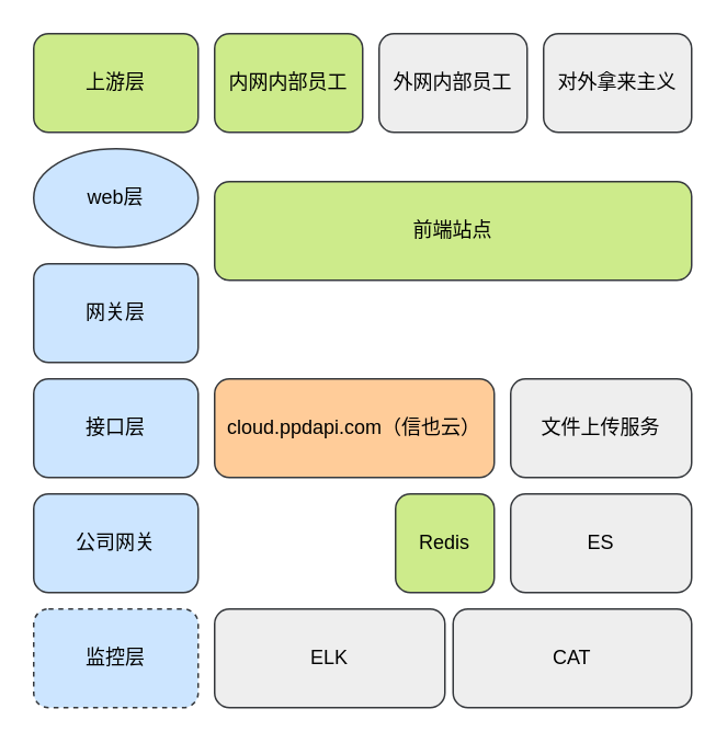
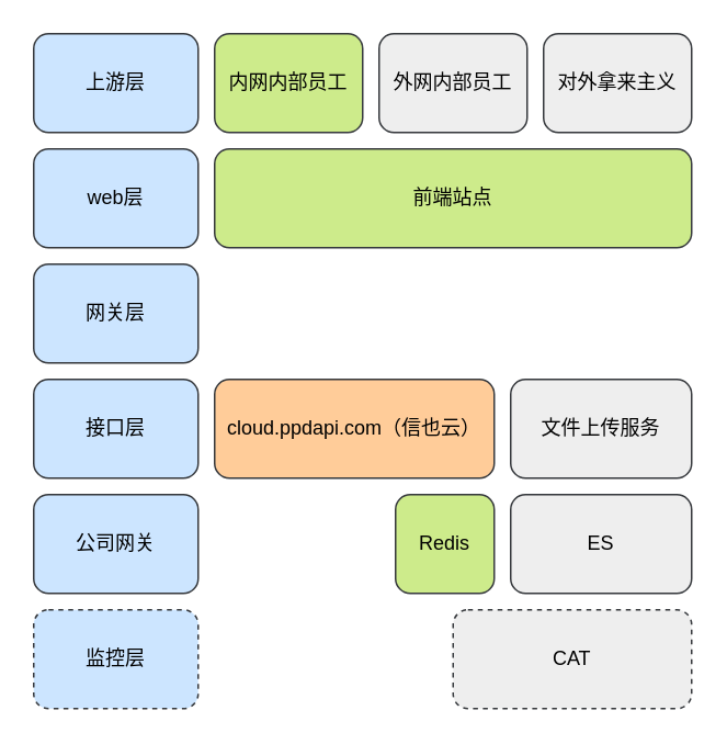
- <mxCell id="11" value="上游层" style="rounded=1;whiteSpace=wrap;html=1;fillColor=#cdeb8b;strokeColor=#36393d;" parent="1" vertex="1"><mxGeometry x="20" y="20" width="100" height="60" as="geometry" /></mxCell>
+ <mxCell id="11" value="上游层" style="rounded=1;whiteSpace=wrap;html=1;fillColor=#cce5ff;strokeColor=#36393d;" parent="1" vertex="1"><mxGeometry x="20" y="20" width="100" height="60" as="geometry" /></mxCell>
- <mxCell id="13" value="web层" style="ellipse;whiteSpace=wrap;html=1;fillColor=#cce5ff;strokeColor=#36393d;" parent="1" vertex="1"><mxGeometry x="20" y="90" width="100" height="60" as="geometry" /></mxCell>
+ <mxCell id="13" value="web层" style="rounded=1;whiteSpace=wrap;html=1;fillColor=#cce5ff;strokeColor=#36393d;" parent="1" vertex="1"><mxGeometry x="20" y="90" width="100" height="60" as="geometry" /></mxCell>
- <mxCell id="2" value="前端站点" style="rounded=1;whiteSpace=wrap;html=1;fillColor=#cdeb8b;strokeColor=#36393d;" parent="1" vertex="1"><mxGeometry x="130" y="110" width="290" height="60" as="geometry" /></mxCell>
+ <mxCell id="2" value="前端站点" style="rounded=1;whiteSpace=wrap;html=1;fillColor=#cdeb8b;strokeColor=#36393d;" parent="1" vertex="1"><mxGeometry x="130" y="90" width="290" height="60" as="geometry" /></mxCell>
- <mxCell id="6" value="ELK" style="rounded=1;whiteSpace=wrap;html=1;fillColor=#eeeeee;strokeColor=#36393d;" parent="1" vertex="1"><mxGeometry x="130" y="370" width="140" height="60" as="geometry" /></mxCell>
- <mxCell id="7" value="CAT" style="rounded=1;whiteSpace=wrap;html=1;fillColor=#eeeeee;strokeColor=#36393d;" parent="1" vertex="1"><mxGeometry x="275" y="370" width="145" height="60" as="geometry" /></mxCell>
+ <mxCell id="7" value="CAT" style="rounded=1;whiteSpace=wrap;html=1;fillColor=#eeeeee;strokeColor=#36393d;dashed=1;" parent="1" vertex="1"><mxGeometry x="275" y="370" width="145" height="60" as="geometry" /></mxCell>
